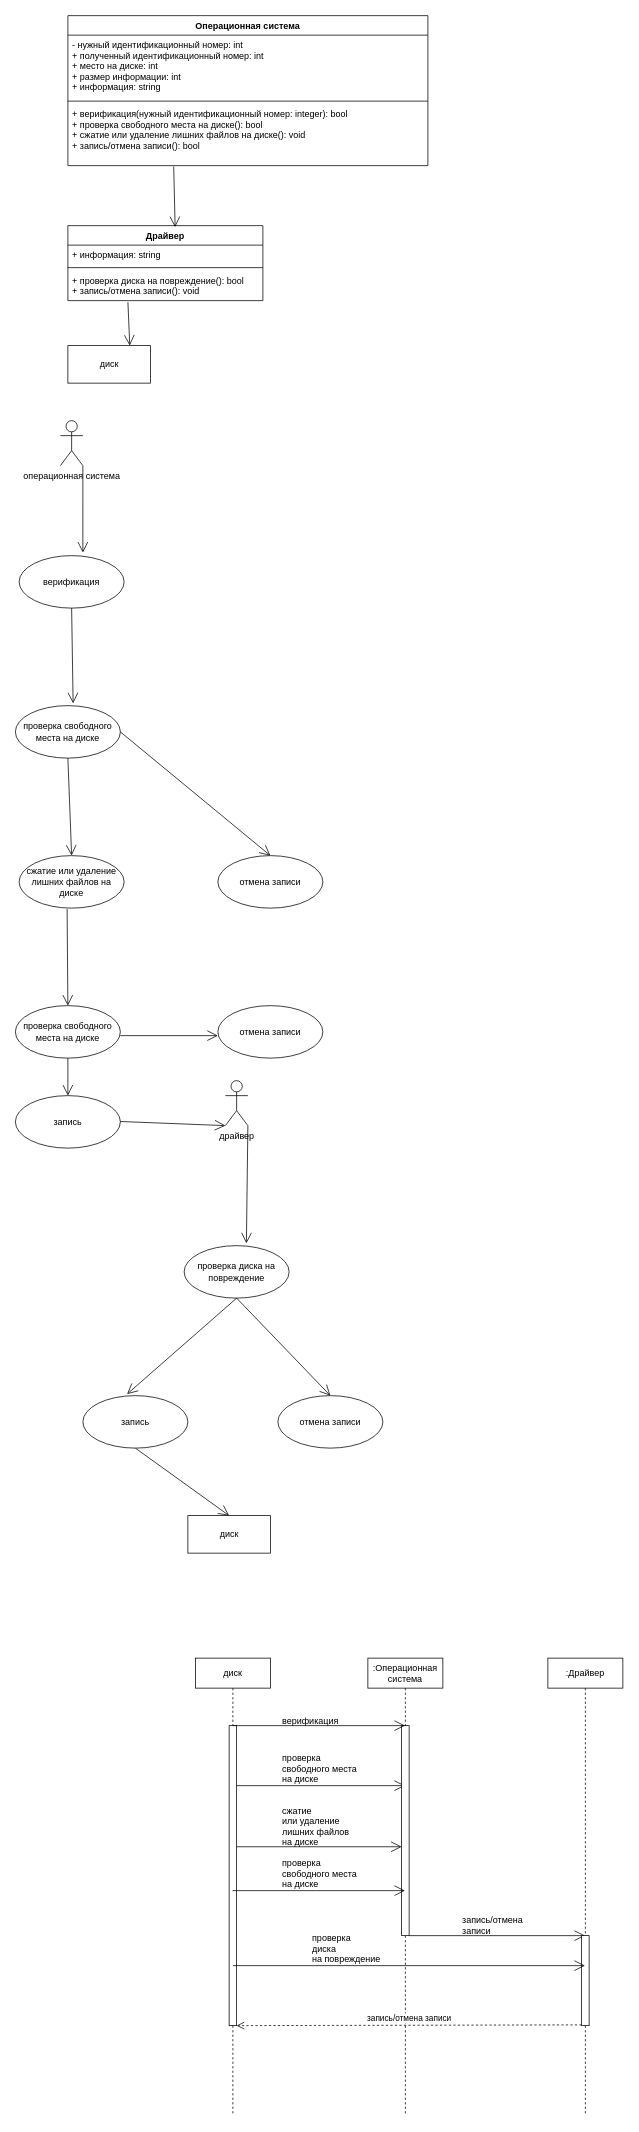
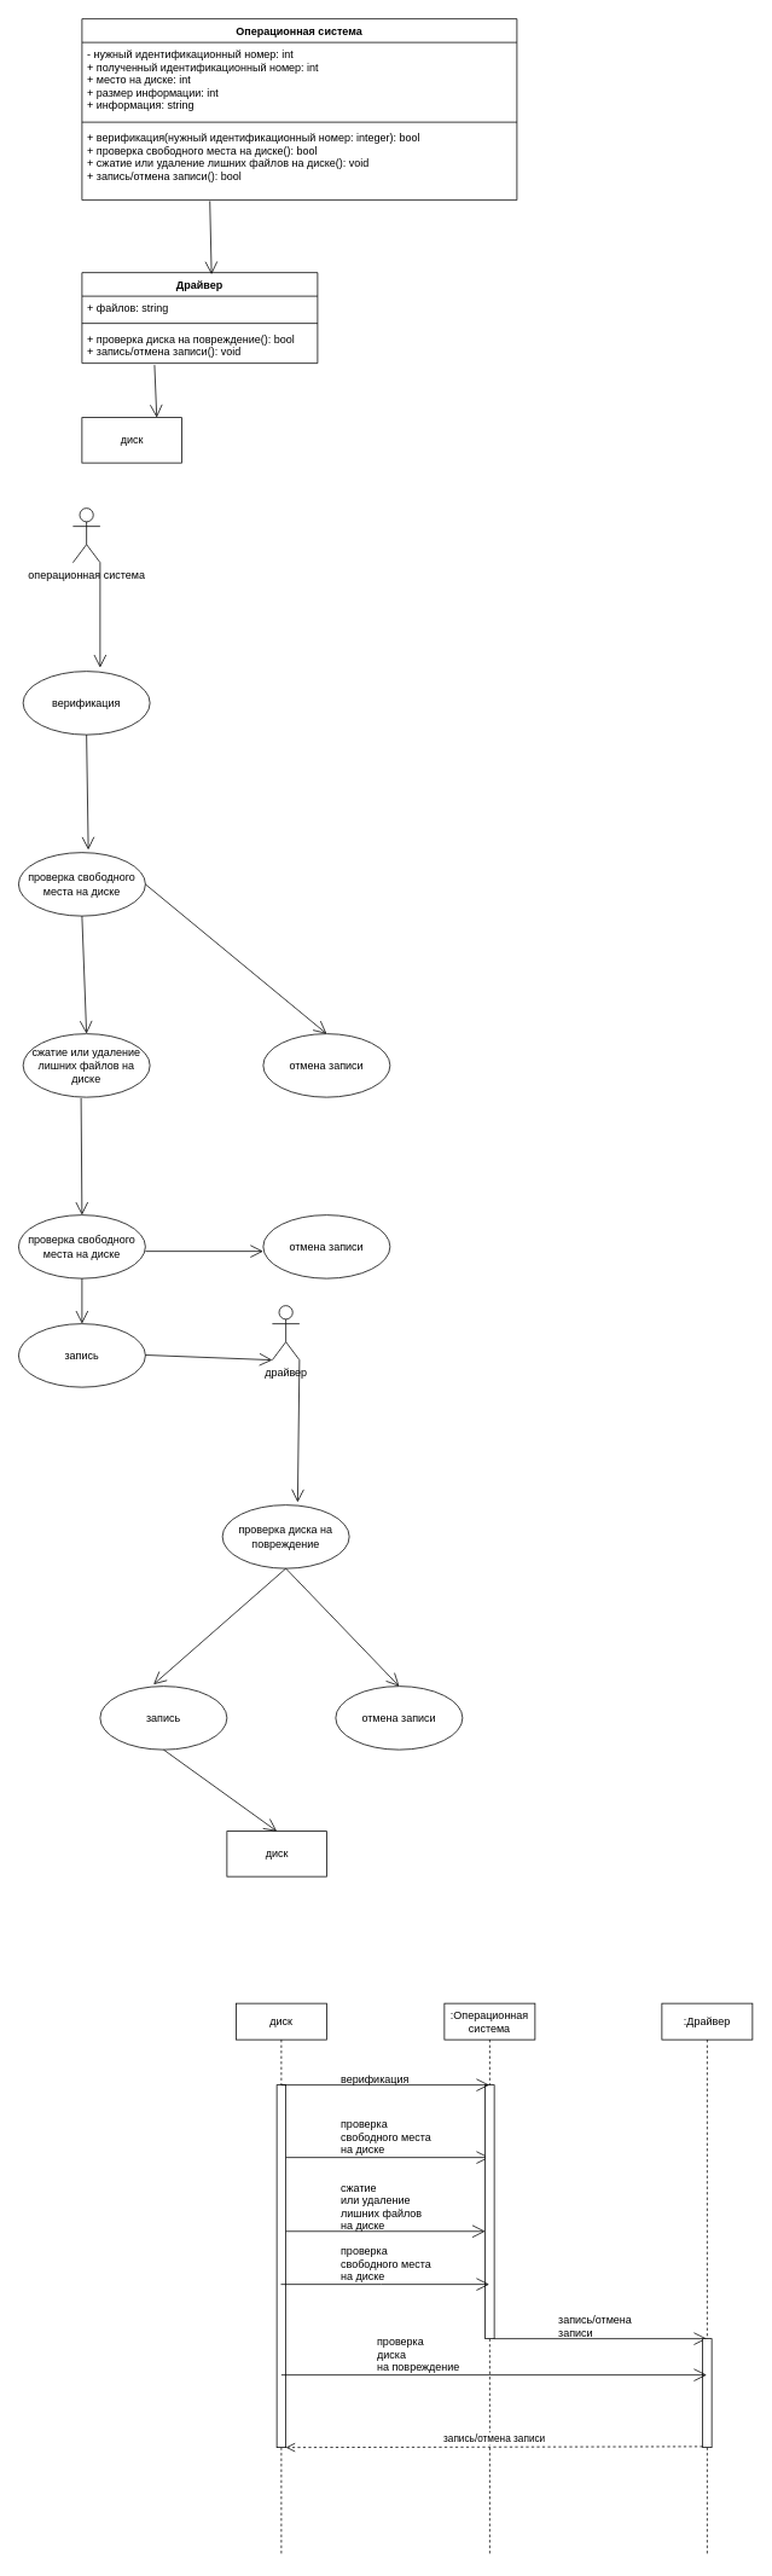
- <mxCell id="8" value="+ информация: string" style="text;strokeColor=none;fillColor=none;align=left;verticalAlign=top;spacingLeft=4;spacingRight=4;overflow=hidden;rotatable=0;points=[[0,0.5],[1,0.5]];portConstraint=eastwest;" vertex="1" parent="7"><mxGeometry y="26" width="260" height="26" as="geometry" /></mxCell>
+ <mxCell id="8" value="+ файлов: string" style="text;strokeColor=none;fillColor=none;align=left;verticalAlign=top;spacingLeft=4;spacingRight=4;overflow=hidden;rotatable=0;points=[[0,0.5],[1,0.5]];portConstraint=eastwest;" vertex="1" parent="7"><mxGeometry y="26" width="260" height="26" as="geometry" /></mxCell>
